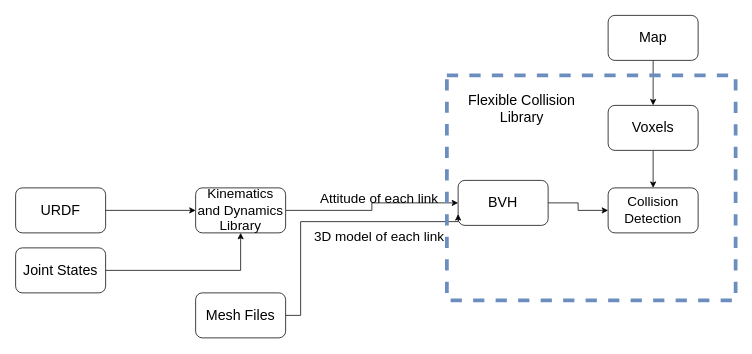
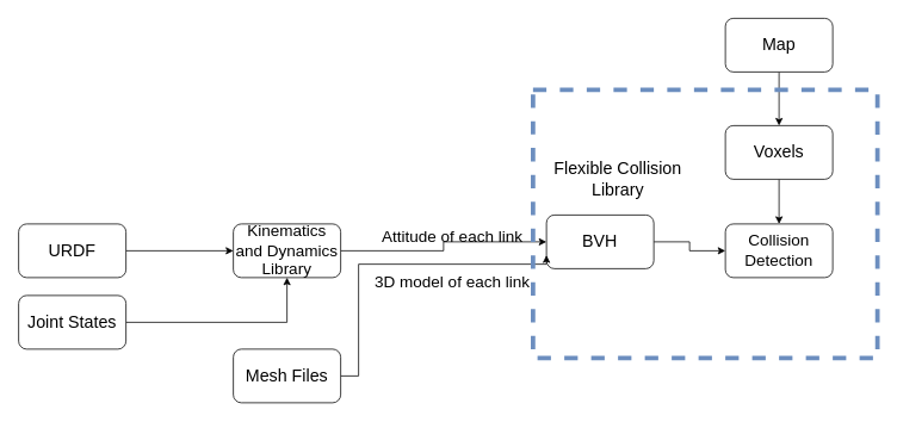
- <mxCell id="20" value="&lt;font style=&quot;font-size: 19px&quot;&gt;Flexible Collision Library&lt;/font&gt;" style="text;html=1;strokeColor=none;fillColor=none;align=center;verticalAlign=middle;whiteSpace=wrap;rounded=0;dashed=1;" vertex="1" parent="1"><mxGeometry x="620" y="120" width="150" height="50" as="geometry" /></mxCell>
+ <mxCell id="20" value="&lt;font style=&quot;font-size: 19px&quot;&gt;Flexible Collision Library&lt;/font&gt;" style="text;html=1;strokeColor=none;fillColor=none;align=center;verticalAlign=middle;whiteSpace=wrap;rounded=0;dashed=1;" vertex="1" parent="1"><mxGeometry x="615" y="175" width="150" height="50" as="geometry" /></mxCell>
